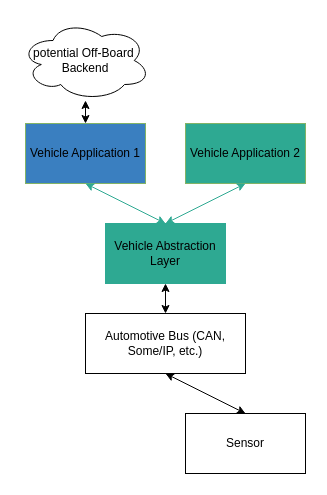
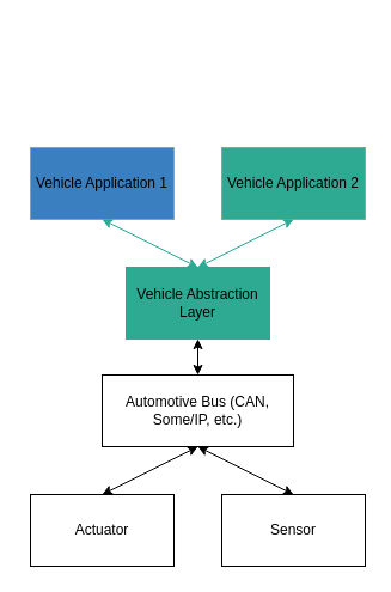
- <mxCell id="11" value="potential Off-Board&amp;nbsp;&lt;br&gt;Backend" style="ellipse;shape=cloud;whiteSpace=wrap;html=1;" parent="1" vertex="1"><mxGeometry x="20" y="20" width="130" height="80" as="geometry" /></mxCell>
- <mxCell id="10" value="" style="edgeStyle=none;html=1;startArrow=classic;startFill=1;" parent="1" source="11" target="2" edge="1"><mxGeometry relative="1" as="geometry" /></mxCell>
+ <mxCell id="5" style="edgeStyle=none;html=1;startArrow=classic;startFill=1;exitX=0.5;exitY=1;exitDx=0;exitDy=0;entryX=0.5;entryY=0;entryDx=0;entryDy=0;" parent="1" source="6" target="8" edge="1"><mxGeometry relative="1" as="geometry" /></mxCell>
+ <mxCell id="8" value="Actuator" style="rounded=0;whiteSpace=wrap;html=1;" parent="1" vertex="1"><mxGeometry x="25" y="413" width="120" height="60" as="geometry" /></mxCell>
